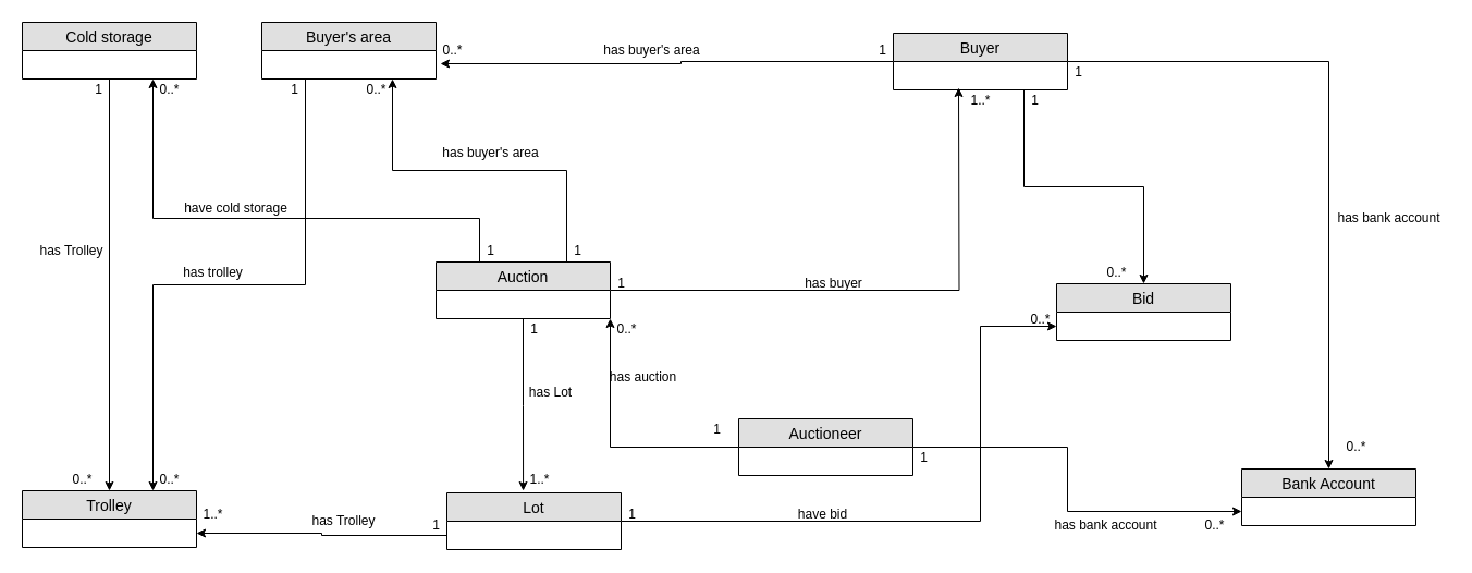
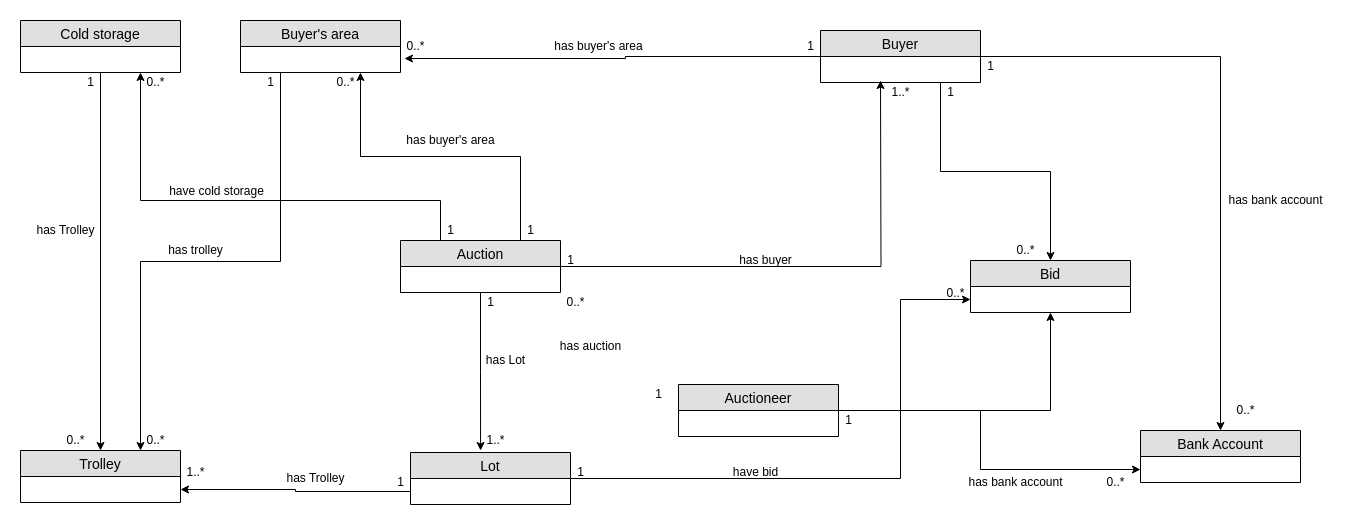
- <mxCell id="38" style="edgeStyle=orthogonalEdgeStyle;rounded=0;orthogonalLoop=1;jettySize=auto;html=1;entryX=1;entryY=1;entryDx=0;entryDy=0;" edge="1" parent="1" source="40" target="14"><mxGeometry relative="1" as="geometry"><mxPoint x="720" y="289" as="targetPoint" /></mxGeometry></mxCell>
+ <mxCell id="38" style="edgeStyle=orthogonalEdgeStyle;rounded=0;orthogonalLoop=1;jettySize=auto;html=1;" edge="1" parent="1" source="40" target="53"><mxGeometry relative="1" as="geometry"><mxPoint x="720" y="289" as="targetPoint" /></mxGeometry></mxCell>
